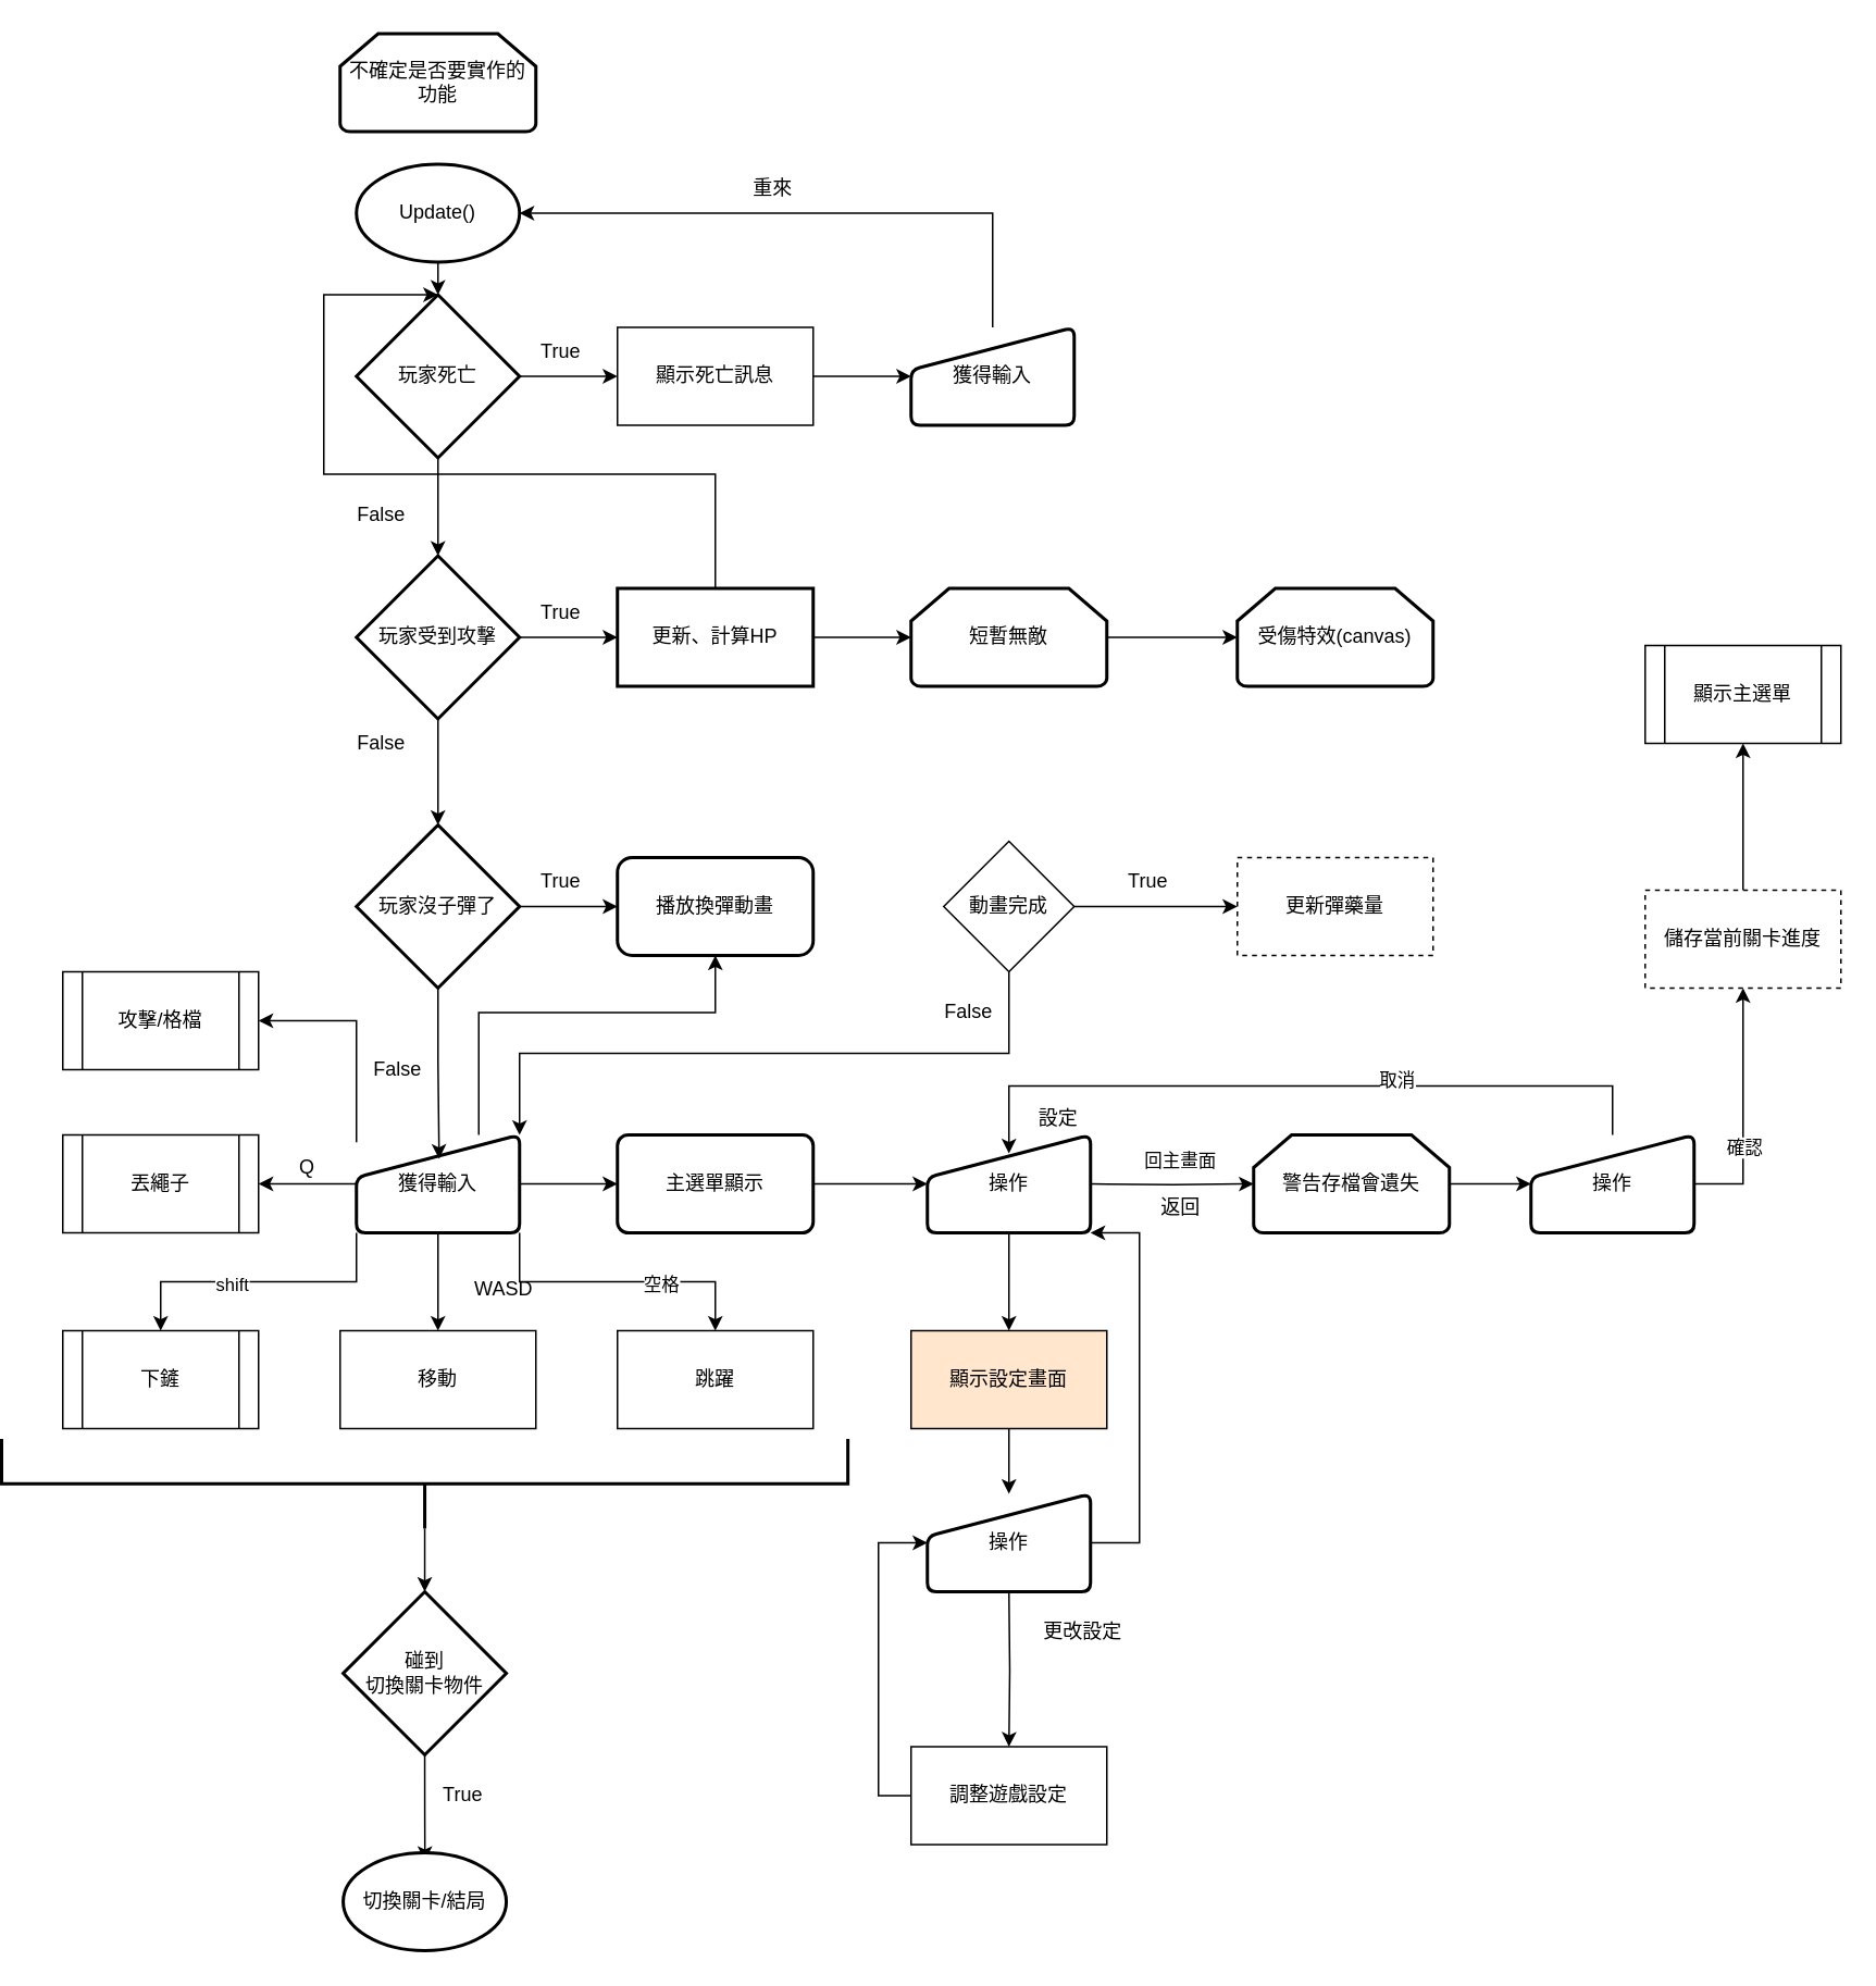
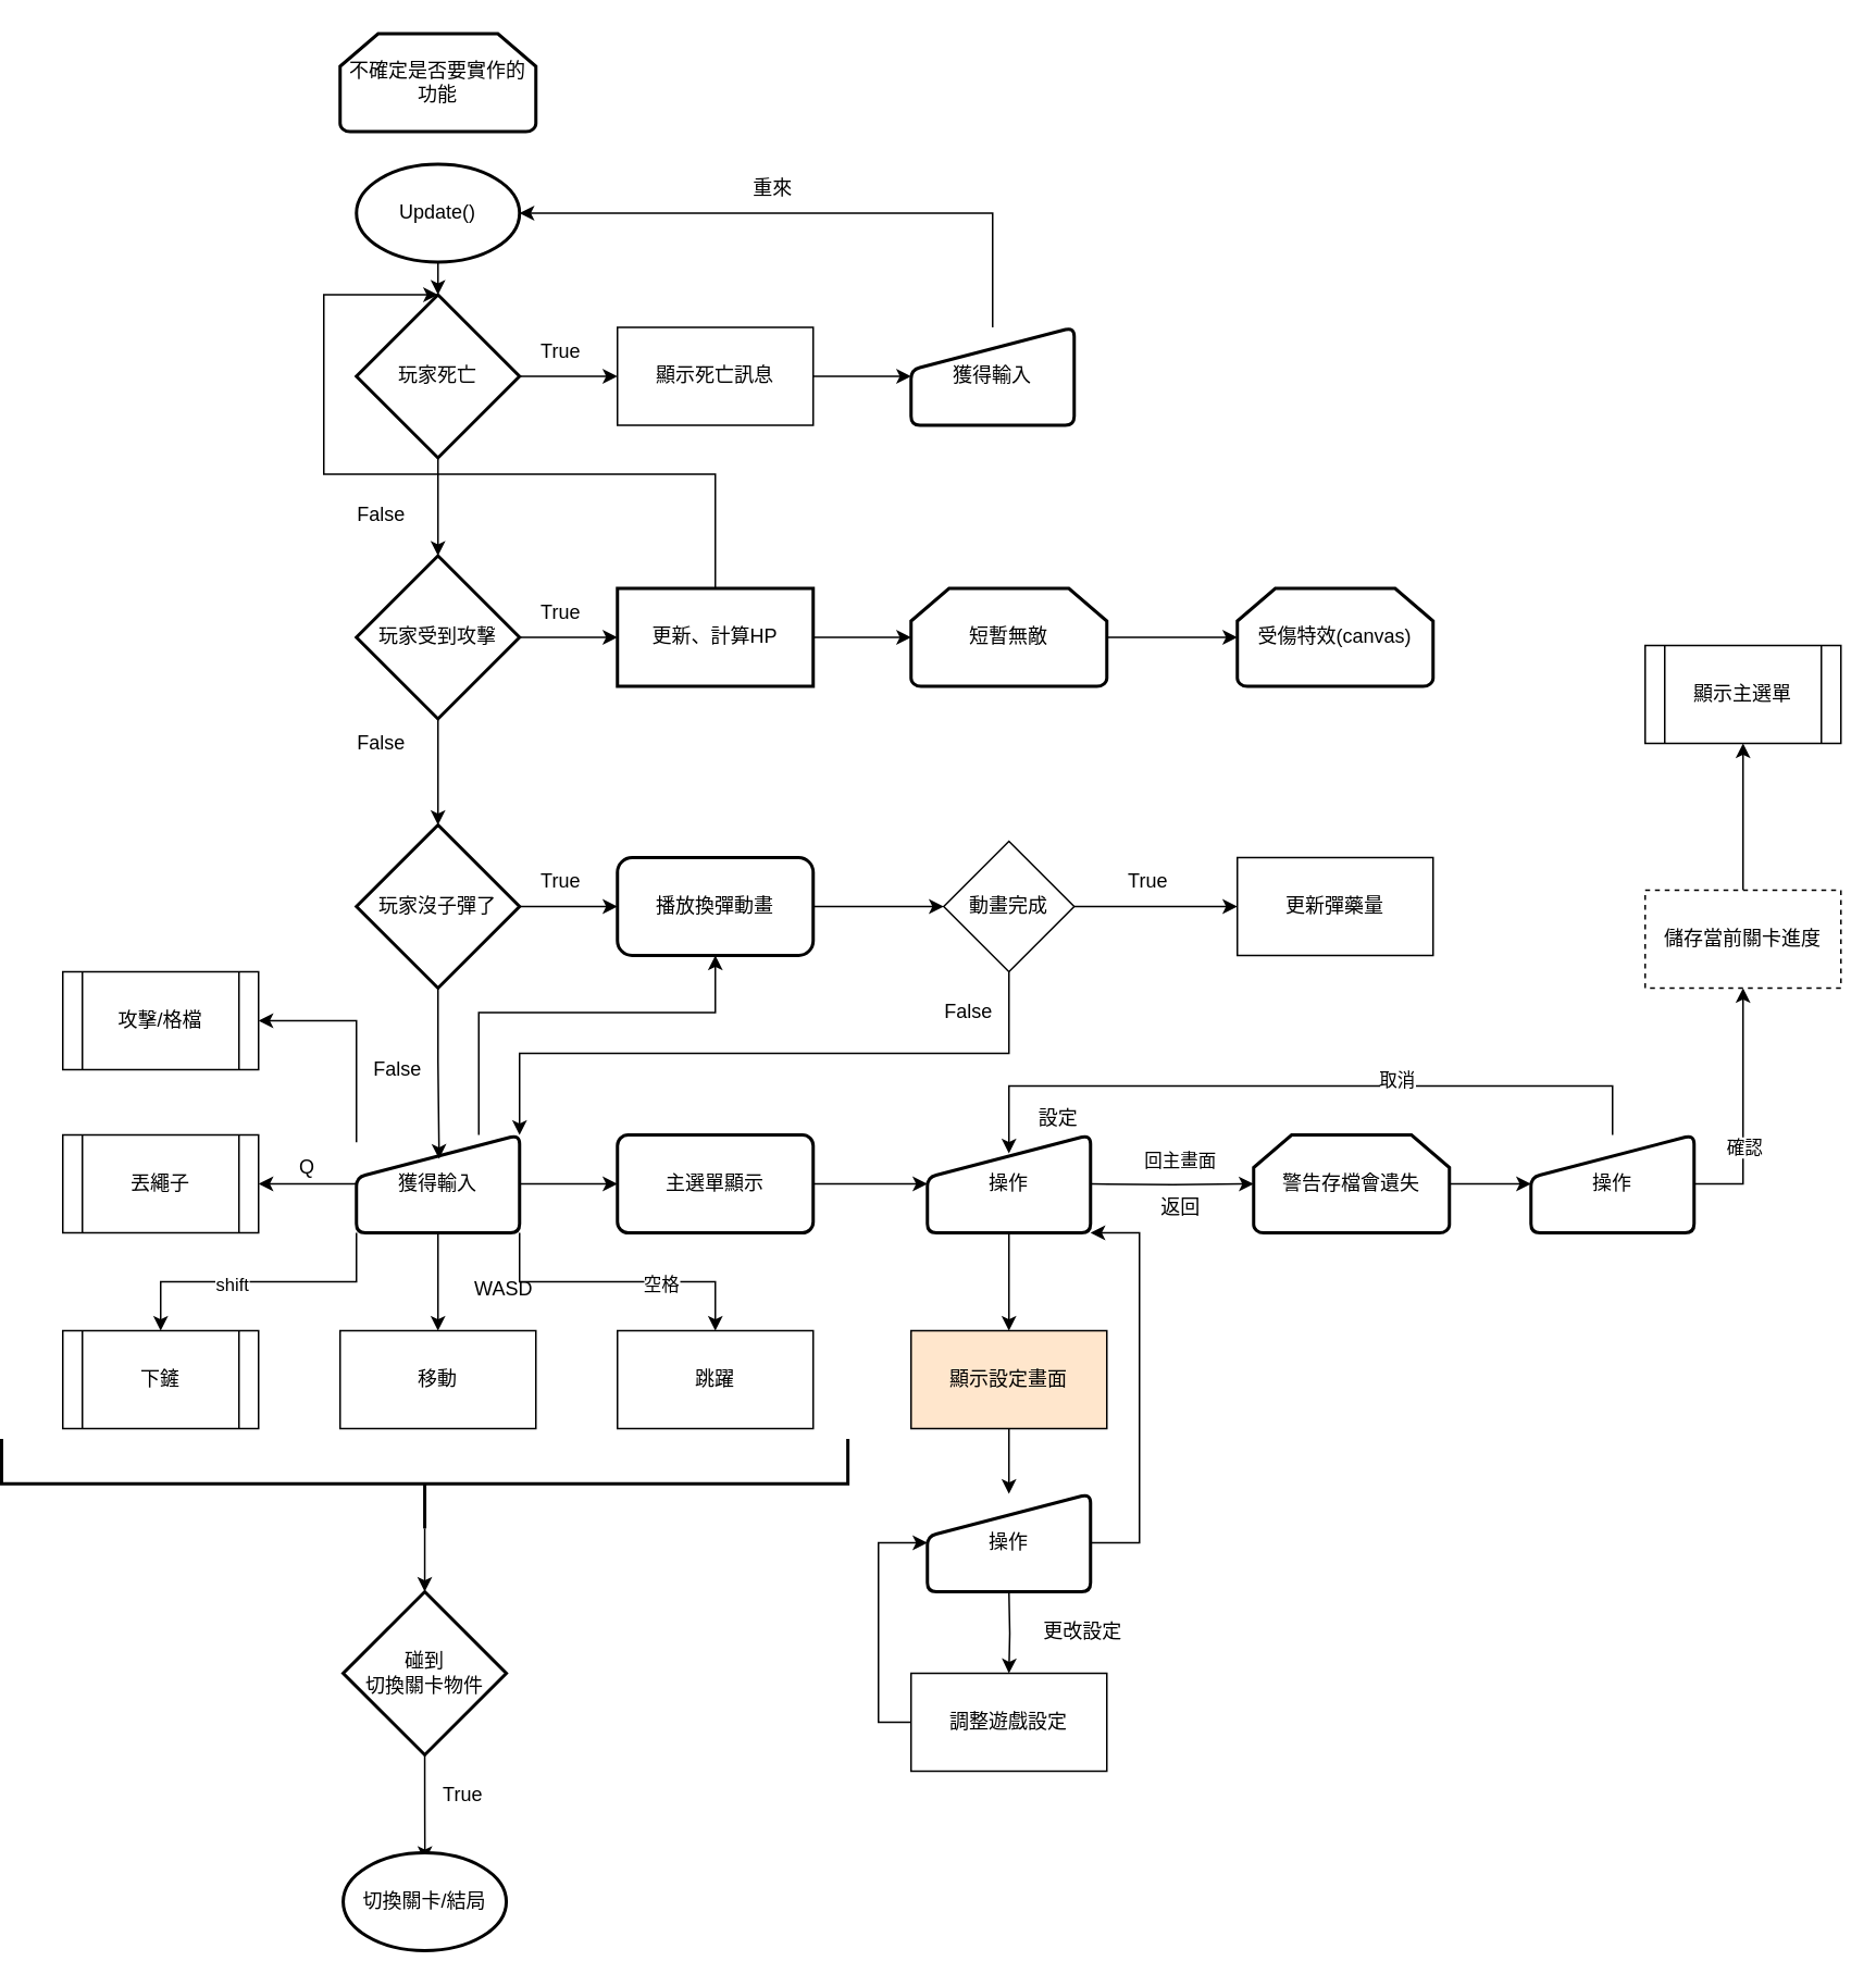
+ <mxCell id="66" style="edgeStyle=orthogonalEdgeStyle;rounded=0;orthogonalLoop=1;jettySize=auto;html=1;exitX=1;exitY=0.5;exitDx=0;exitDy=0;entryX=0;entryY=0.5;entryDx=0;entryDy=0;" edge="1" parent="1" source="67" target="72"><mxGeometry relative="1" as="geometry" /></mxCell>
- <mxCell id="73" value="更新彈藥量" style="rounded=0;whiteSpace=wrap;html=1;dashed=1;" vertex="1" parent="1"><mxGeometry x="740" y="525" width="120" height="60" as="geometry" /></mxCell>
+ <mxCell id="73" value="更新彈藥量" style="rounded=0;whiteSpace=wrap;html=1;" vertex="1" parent="1"><mxGeometry x="740" y="525" width="120" height="60" as="geometry" /></mxCell>
- <mxCell id="48" value="調整遊戲設定" style="rounded=0;whiteSpace=wrap;html=1;" vertex="1" parent="1"><mxGeometry x="540" y="1070" width="120" height="60" as="geometry" /></mxCell>
+ <mxCell id="48" value="調整遊戲設定" style="rounded=0;whiteSpace=wrap;html=1;" vertex="1" parent="1"><mxGeometry x="540" y="1025" width="120" height="60" as="geometry" /></mxCell>
